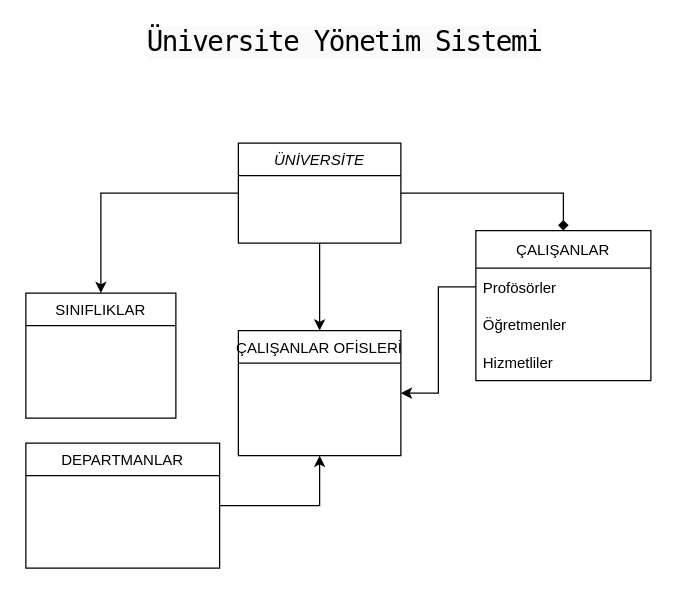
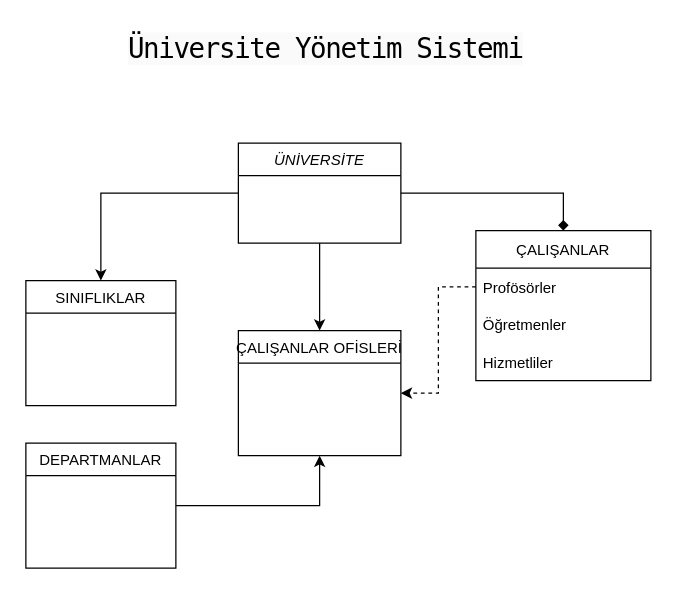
- <mxCell id="15" value="&lt;h2 style=&quot;box-sizing: border-box; margin-top: 15px; margin-bottom: 0.5rem; font-weight: 400; line-height: 1.2; font-size: 22px; font-family: &amp;quot;Roboto Mono&amp;quot;, monospace; letter-spacing: -0.05em; text-align: left; background-color: rgb(250, 250, 250);&quot; class=&quot;lesson-name&quot;&gt;Üniversite Yönetim Sistemi&lt;/h2&gt;" style="text;html=1;strokeColor=none;fillColor=none;align=center;verticalAlign=middle;whiteSpace=wrap;rounded=0;" vertex="1" parent="1"><mxGeometry x="110" y="15" width="330" height="30" as="geometry" /></mxCell>
+ <mxCell id="15" value="&lt;h2 style=&quot;box-sizing: border-box; margin-top: 15px; margin-bottom: 0.5rem; font-weight: 400; line-height: 1.2; font-size: 22px; font-family: &amp;quot;Roboto Mono&amp;quot;, monospace; letter-spacing: -0.05em; text-align: left; background-color: rgb(250, 250, 250);&quot; class=&quot;lesson-name&quot;&gt;Üniversite Yönetim Sistemi&lt;/h2&gt;" style="text;html=1;strokeColor=none;fillColor=none;align=center;verticalAlign=middle;whiteSpace=wrap;rounded=0;" vertex="1" parent="1"><mxGeometry x="95" y="20" width="330" height="30" as="geometry" /></mxCell>
- <mxCell id="14" style="edgeStyle=orthogonalEdgeStyle;rounded=0;orthogonalLoop=1;jettySize=auto;html=1;entryX=1;entryY=0.5;entryDx=0;entryDy=0;" edge="1" parent="1" source="11" target="6"><mxGeometry relative="1" as="geometry" /></mxCell>
+ <mxCell id="14" style="edgeStyle=orthogonalEdgeStyle;rounded=0;orthogonalLoop=1;jettySize=auto;html=1;entryX=1;entryY=0.5;entryDx=0;entryDy=0;dashed=1;" edge="1" parent="1" source="11" target="6"><mxGeometry relative="1" as="geometry" /></mxCell>
- <mxCell id="9" value="SINIFLIKLAR" style="swimlane;fontStyle=0;align=center;verticalAlign=top;childLayout=stackLayout;horizontal=1;startSize=26;horizontalStack=0;resizeParent=1;resizeLast=0;collapsible=1;marginBottom=0;rounded=0;shadow=0;strokeWidth=1;" vertex="1" parent="1"><mxGeometry x="20" y="234" width="120" height="100" as="geometry"><mxRectangle x="130" y="380" width="160" height="26" as="alternateBounds" /></mxGeometry></mxCell>
+ <mxCell id="9" value="SINIFLIKLAR" style="swimlane;fontStyle=0;align=center;verticalAlign=top;childLayout=stackLayout;horizontal=1;startSize=26;horizontalStack=0;resizeParent=1;resizeLast=0;collapsible=1;marginBottom=0;rounded=0;shadow=0;strokeWidth=1;" vertex="1" parent="1"><mxGeometry x="20" y="224" width="120" height="100" as="geometry"><mxRectangle x="130" y="380" width="160" height="26" as="alternateBounds" /></mxGeometry></mxCell>
- <mxCell id="8" value="DEPARTMANLAR" style="swimlane;fontStyle=0;align=center;verticalAlign=top;childLayout=stackLayout;horizontal=1;startSize=26;horizontalStack=0;resizeParent=1;resizeLast=0;collapsible=1;marginBottom=0;rounded=0;shadow=0;strokeWidth=1;" vertex="1" parent="1"><mxGeometry x="20" y="354" width="155" height="100" as="geometry"><mxRectangle x="130" y="380" width="160" height="26" as="alternateBounds" /></mxGeometry></mxCell>
+ <mxCell id="8" value="DEPARTMANLAR" style="swimlane;fontStyle=0;align=center;verticalAlign=top;childLayout=stackLayout;horizontal=1;startSize=26;horizontalStack=0;resizeParent=1;resizeLast=0;collapsible=1;marginBottom=0;rounded=0;shadow=0;strokeWidth=1;" vertex="1" parent="1"><mxGeometry x="20" y="354" width="120" height="100" as="geometry"><mxRectangle x="130" y="380" width="160" height="26" as="alternateBounds" /></mxGeometry></mxCell>
